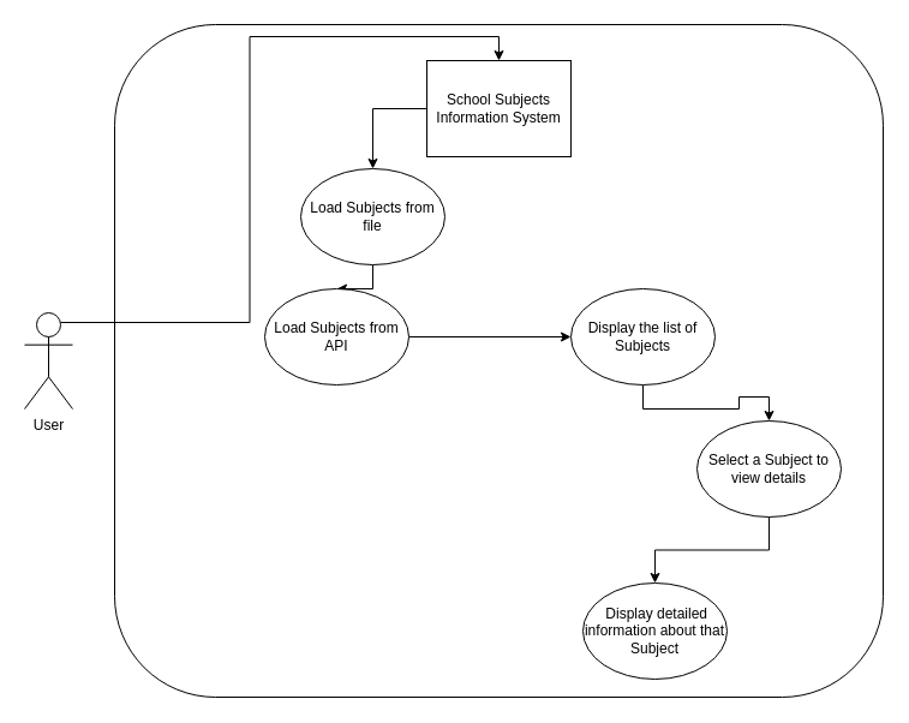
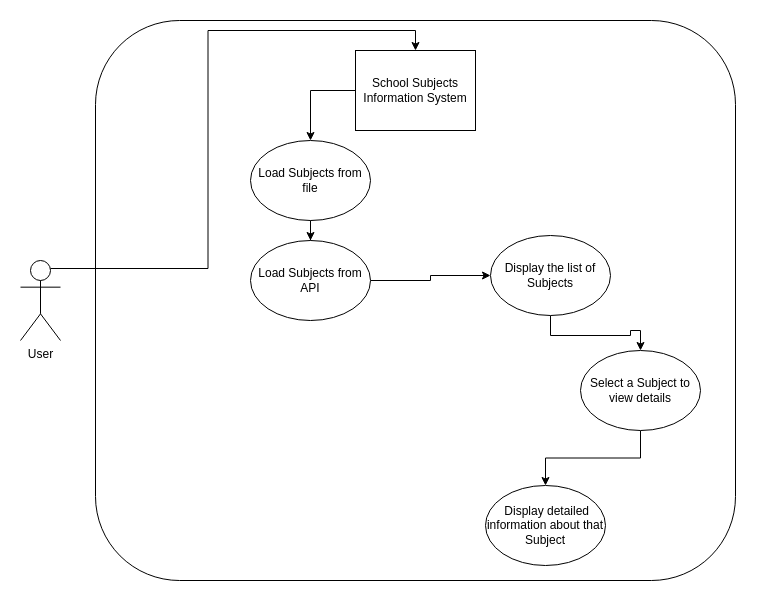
- <mxCell id="10" value="Load Subjects from API" style="ellipse;whiteSpace=wrap;html=1;" vertex="1" parent="1"><mxGeometry x="220" y="240" width="120" height="80" as="geometry" /></mxCell>
+ <mxCell id="10" value="Load Subjects from API" style="ellipse;whiteSpace=wrap;html=1;" vertex="1" parent="1"><mxGeometry x="250" y="240" width="120" height="80" as="geometry" /></mxCell>
- <mxCell id="12" value="Display the list of Subjects" style="ellipse;whiteSpace=wrap;html=1;" vertex="1" parent="1"><mxGeometry x="475" y="240" width="120" height="80" as="geometry" /></mxCell>
+ <mxCell id="12" value="Display the list of Subjects" style="ellipse;whiteSpace=wrap;html=1;" vertex="1" parent="1"><mxGeometry x="490" y="235" width="120" height="80" as="geometry" /></mxCell>
